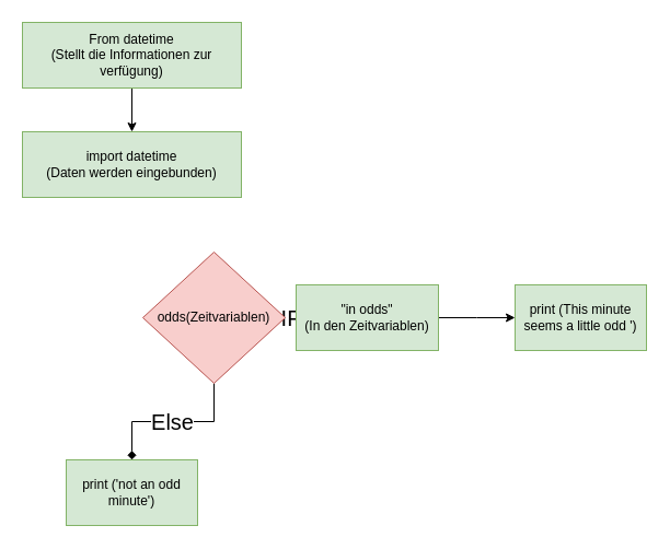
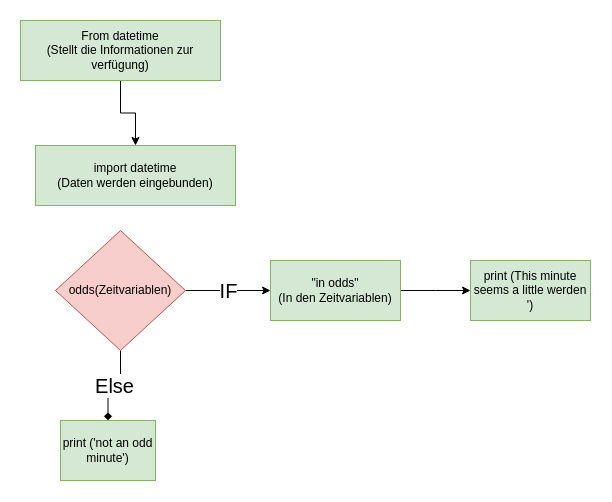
- <mxCell id="4" value="import datetime&lt;br&gt;(Daten werden eingebunden)" style="rounded=0;whiteSpace=wrap;html=1;fillColor=#d5e8d4;strokeColor=#82b366;" vertex="1" parent="1"><mxGeometry x="20" y="120" width="200" height="60" as="geometry" /></mxCell>
+ <mxCell id="4" value="import datetime&lt;br&gt;(Daten werden eingebunden)" style="rounded=0;whiteSpace=wrap;html=1;fillColor=#d5e8d4;strokeColor=#82b366;" vertex="1" parent="1"><mxGeometry x="35" y="145" width="200" height="60" as="geometry" /></mxCell>
- <mxCell id="7" value="odds(Zeitvariablen)" style="rhombus;whiteSpace=wrap;html=1;fillColor=#f8cecc;strokeColor=#b85450;" vertex="1" parent="1"><mxGeometry x="130" y="230" width="130" height="120" as="geometry" /></mxCell>
+ <mxCell id="7" value="odds(Zeitvariablen)" style="rhombus;whiteSpace=wrap;html=1;fillColor=#f8cecc;strokeColor=#b85450;" vertex="1" parent="1"><mxGeometry x="55" y="230" width="130" height="120" as="geometry" /></mxCell>
- <mxCell id="11" value="print (This minute seems a little odd ')" style="rounded=0;whiteSpace=wrap;html=1;fillColor=#d5e8d4;strokeColor=#82b366;" vertex="1" parent="1"><mxGeometry x="470" y="260" width="120" height="60" as="geometry" /></mxCell>
+ <mxCell id="11" value="print (This minute seems a little werden ')" style="rounded=0;whiteSpace=wrap;html=1;fillColor=#d5e8d4;strokeColor=#82b366;" vertex="1" parent="1"><mxGeometry x="470" y="260" width="120" height="60" as="geometry" /></mxCell>
- <mxCell id="10" value="print ('not an odd minute')" style="rounded=0;whiteSpace=wrap;html=1;fillColor=#d5e8d4;strokeColor=#82b366;" vertex="1" parent="1"><mxGeometry x="60" y="420" width="120" height="60" as="geometry" /></mxCell>
+ <mxCell id="10" value="print ('not an odd minute')" style="rounded=0;whiteSpace=wrap;html=1;fillColor=#d5e8d4;strokeColor=#82b366;" vertex="1" parent="1"><mxGeometry x="60" y="420" width="95" height="60" as="geometry" /></mxCell>
